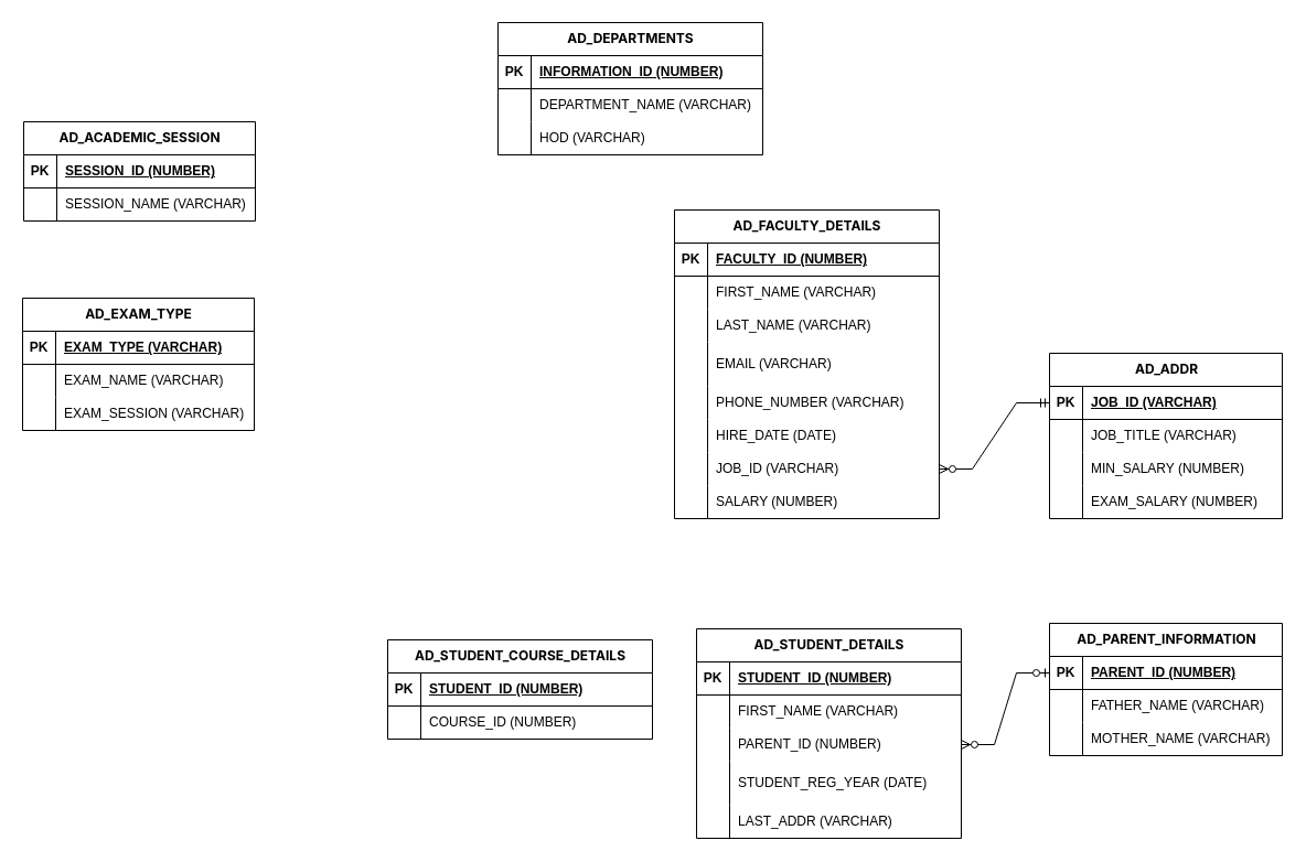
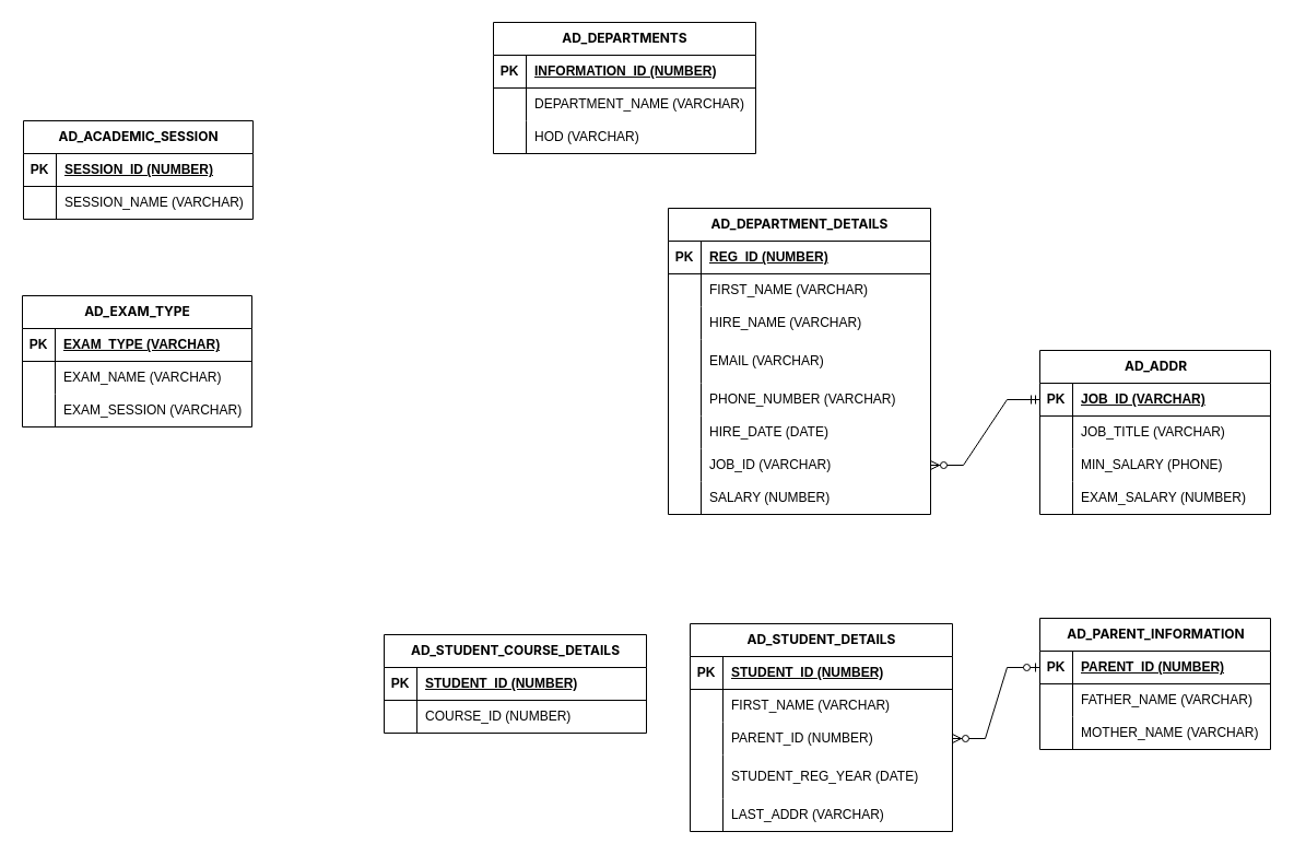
- <mxCell id="29" value="&lt;h1 style=&quot;box-sizing: border-box; outline-color: var(--ut-focus-outline-color, -webkit-focus-ring-color); font-size: inherit; margin-block-end: 1rem; line-height: inherit; margin: inherit; overflow: hidden; font-family: &amp;quot;Oracle Sans&amp;quot;, -apple-system, BlinkMacSystemFont, &amp;quot;Segoe UI&amp;quot;, Roboto, Oxygen, Ubuntu, Cantarell, &amp;quot;Fira Sans&amp;quot;, &amp;quot;Droid Sans&amp;quot;, &amp;quot;Helvetica Neue&amp;quot;, sans-serif; text-align: left; background-color: rgb(255, 255, 255);&quot; class=&quot;t-Breadcrumb-label&quot;&gt;AD_FACULTY_DETAILS&lt;/h1&gt;" style="shape=table;startSize=30;container=1;collapsible=1;childLayout=tableLayout;fixedRows=1;rowLines=0;fontStyle=1;align=center;resizeLast=1;html=1;" vertex="1" parent="1"><mxGeometry x="611" y="190" width="240" height="280" as="geometry" /></mxCell>
+ <mxCell id="29" value="&lt;h1 style=&quot;box-sizing: border-box; outline-color: var(--ut-focus-outline-color, -webkit-focus-ring-color); font-size: inherit; margin-block-end: 1rem; line-height: inherit; margin: inherit; overflow: hidden; font-family: &amp;quot;Oracle Sans&amp;quot;, -apple-system, BlinkMacSystemFont, &amp;quot;Segoe UI&amp;quot;, Roboto, Oxygen, Ubuntu, Cantarell, &amp;quot;Fira Sans&amp;quot;, &amp;quot;Droid Sans&amp;quot;, &amp;quot;Helvetica Neue&amp;quot;, sans-serif; text-align: left; background-color: rgb(255, 255, 255);&quot; class=&quot;t-Breadcrumb-label&quot;&gt;AD_DEPARTMENT_DETAILS&lt;/h1&gt;" style="shape=table;startSize=30;container=1;collapsible=1;childLayout=tableLayout;fixedRows=1;rowLines=0;fontStyle=1;align=center;resizeLast=1;html=1;" vertex="1" parent="1"><mxGeometry x="611" y="190" width="240" height="280" as="geometry" /></mxCell>
- <mxCell id="32" value="FACULTY_ID (NUMBER)" style="shape=partialRectangle;connectable=0;fillColor=none;top=0;left=0;bottom=0;right=0;align=left;spacingLeft=6;fontStyle=5;overflow=hidden;whiteSpace=wrap;html=1;" vertex="1" parent="30"><mxGeometry x="30" width="210" height="30" as="geometry"><mxRectangle width="210" height="30" as="alternateBounds" /></mxGeometry></mxCell>
+ <mxCell id="32" value="REG_ID (NUMBER)" style="shape=partialRectangle;connectable=0;fillColor=none;top=0;left=0;bottom=0;right=0;align=left;spacingLeft=6;fontStyle=5;overflow=hidden;whiteSpace=wrap;html=1;" vertex="1" parent="30"><mxGeometry x="30" width="210" height="30" as="geometry"><mxRectangle width="210" height="30" as="alternateBounds" /></mxGeometry></mxCell>
- <mxCell id="38" value="LAST_NAME (VARCHAR)" style="shape=partialRectangle;connectable=0;fillColor=none;top=0;left=0;bottom=0;right=0;align=left;spacingLeft=6;overflow=hidden;whiteSpace=wrap;html=1;" vertex="1" parent="36"><mxGeometry x="30" width="210" height="30" as="geometry"><mxRectangle width="210" height="30" as="alternateBounds" /></mxGeometry></mxCell>
+ <mxCell id="38" value="HIRE_NAME (VARCHAR)" style="shape=partialRectangle;connectable=0;fillColor=none;top=0;left=0;bottom=0;right=0;align=left;spacingLeft=6;overflow=hidden;whiteSpace=wrap;html=1;" vertex="1" parent="36"><mxGeometry x="30" width="210" height="30" as="geometry"><mxRectangle width="210" height="30" as="alternateBounds" /></mxGeometry></mxCell>
- <mxCell id="63" value="MIN_SALARY (NUMBER)" style="shape=partialRectangle;connectable=0;fillColor=none;top=0;left=0;bottom=0;right=0;align=left;spacingLeft=6;overflow=hidden;whiteSpace=wrap;html=1;" vertex="1" parent="61"><mxGeometry x="30" width="181" height="30" as="geometry"><mxRectangle width="181" height="30" as="alternateBounds" /></mxGeometry></mxCell>
+ <mxCell id="63" value="MIN_SALARY (PHONE)" style="shape=partialRectangle;connectable=0;fillColor=none;top=0;left=0;bottom=0;right=0;align=left;spacingLeft=6;overflow=hidden;whiteSpace=wrap;html=1;" vertex="1" parent="61"><mxGeometry x="30" width="181" height="30" as="geometry"><mxRectangle width="181" height="30" as="alternateBounds" /></mxGeometry></mxCell>
